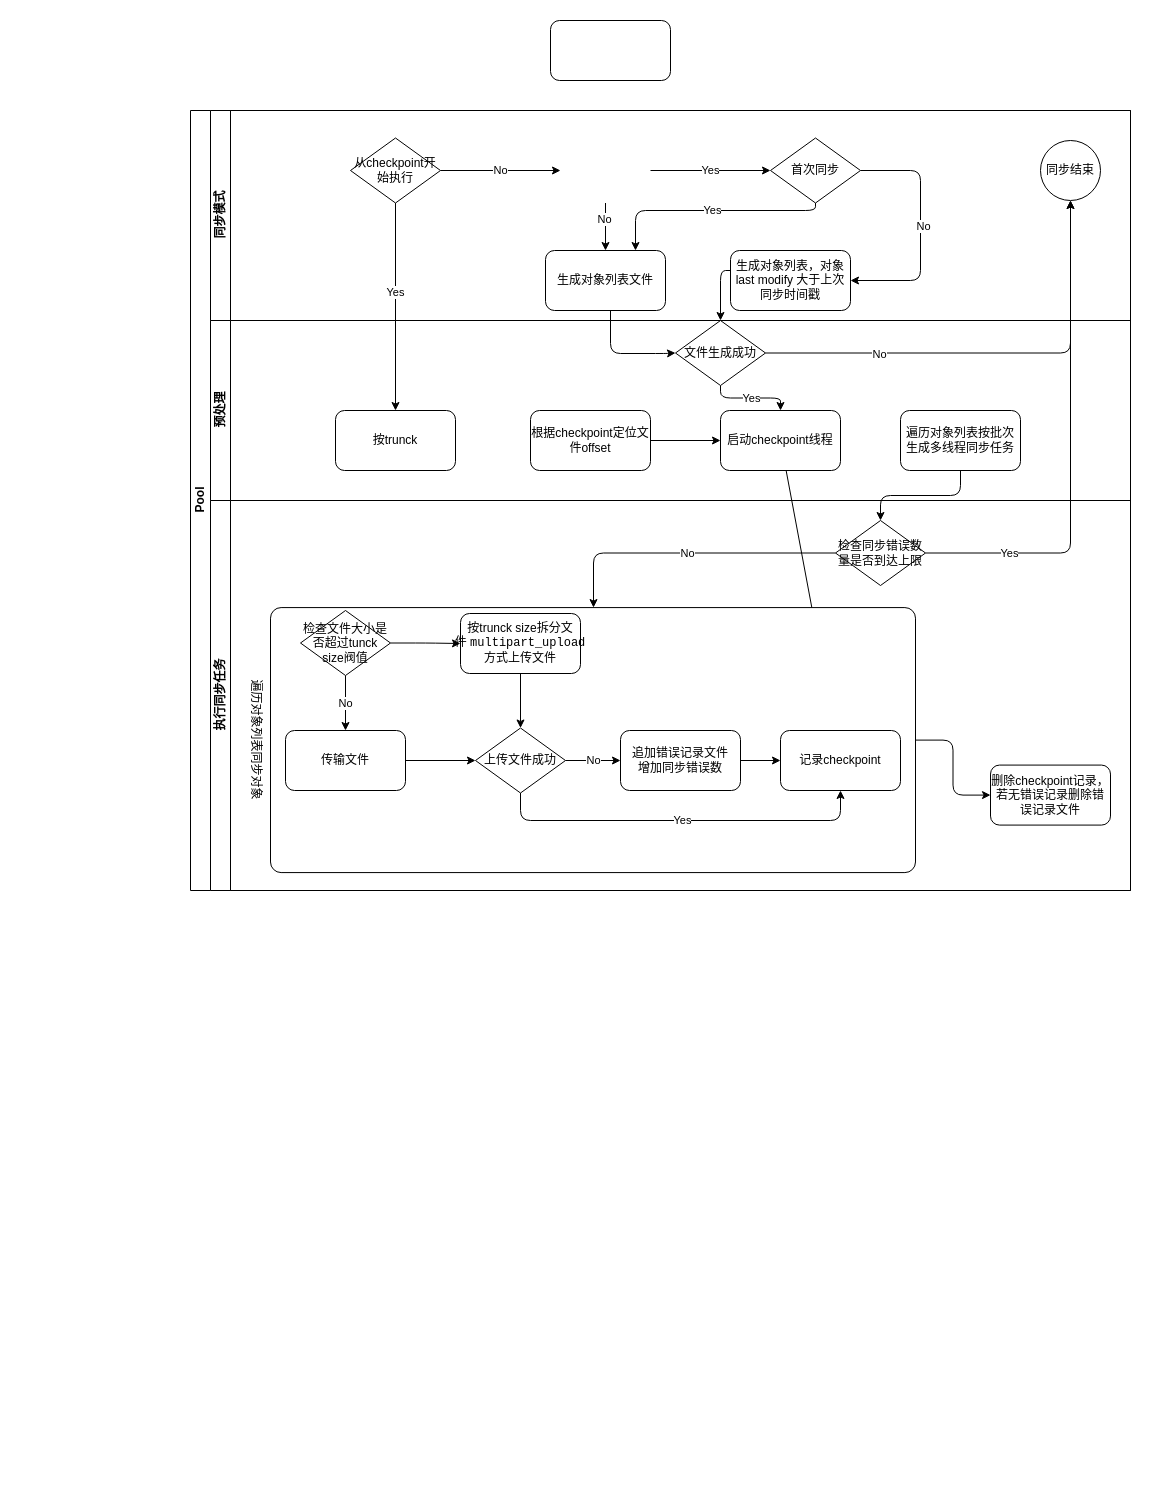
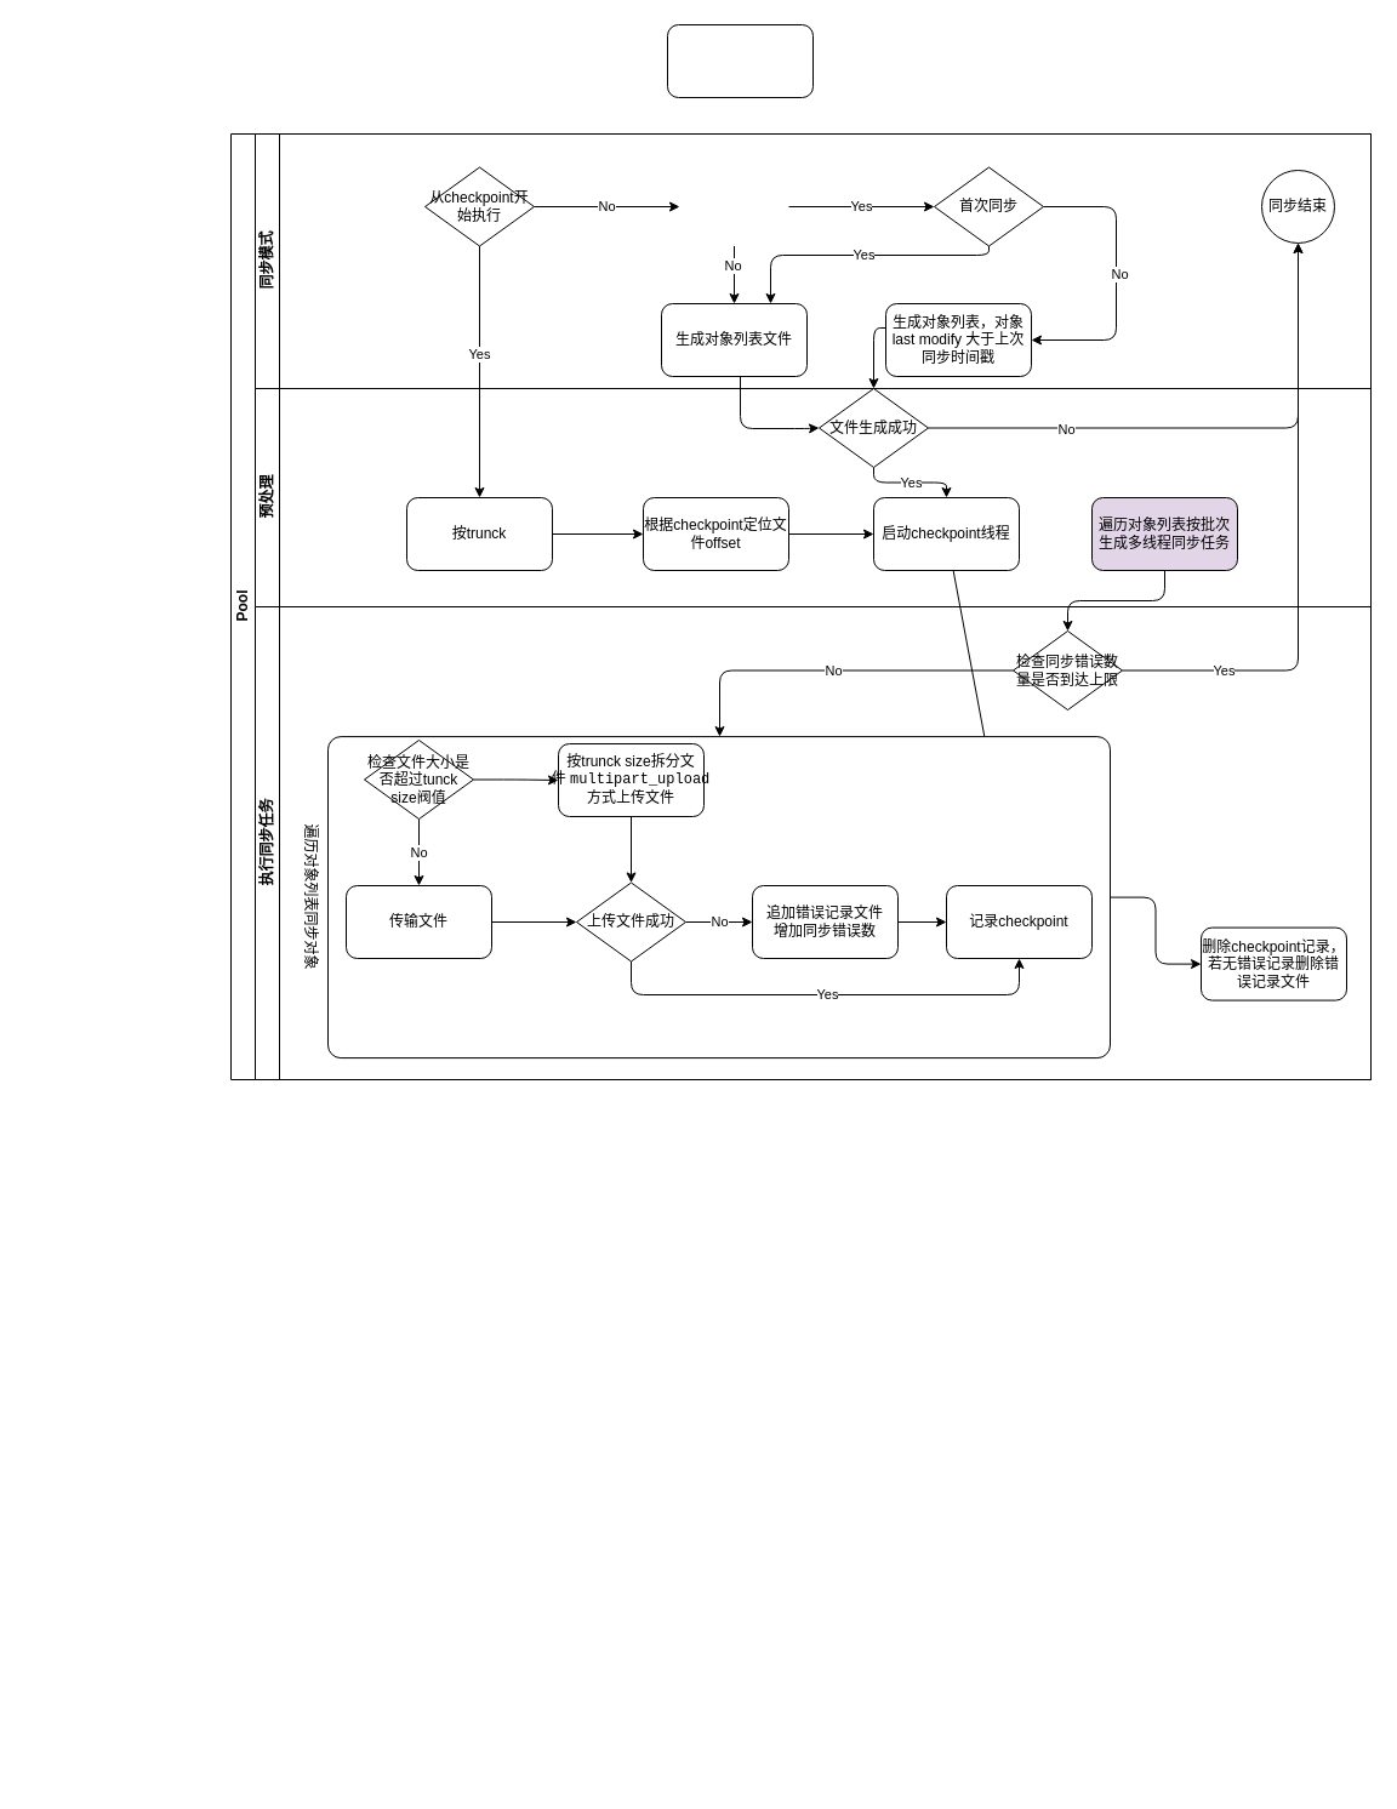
+ <mxCell id="31" style="edgeStyle=none;html=1;" edge="1" parent="28" source="32" target="30"><mxGeometry relative="1" as="geometry" /></mxCell>
- <mxCell id="33" value="遍历对象列表按批次生成多线程同步任务" style="rounded=1;whiteSpace=wrap;html=1;" vertex="1" parent="28"><mxGeometry x="690" y="90" width="120" height="60" as="geometry" /></mxCell>
+ <mxCell id="33" value="遍历对象列表按批次生成多线程同步任务" style="rounded=1;whiteSpace=wrap;html=1;fillColor=#e1d5e7;" vertex="1" parent="28"><mxGeometry x="690" y="90" width="120" height="60" as="geometry" /></mxCell>
